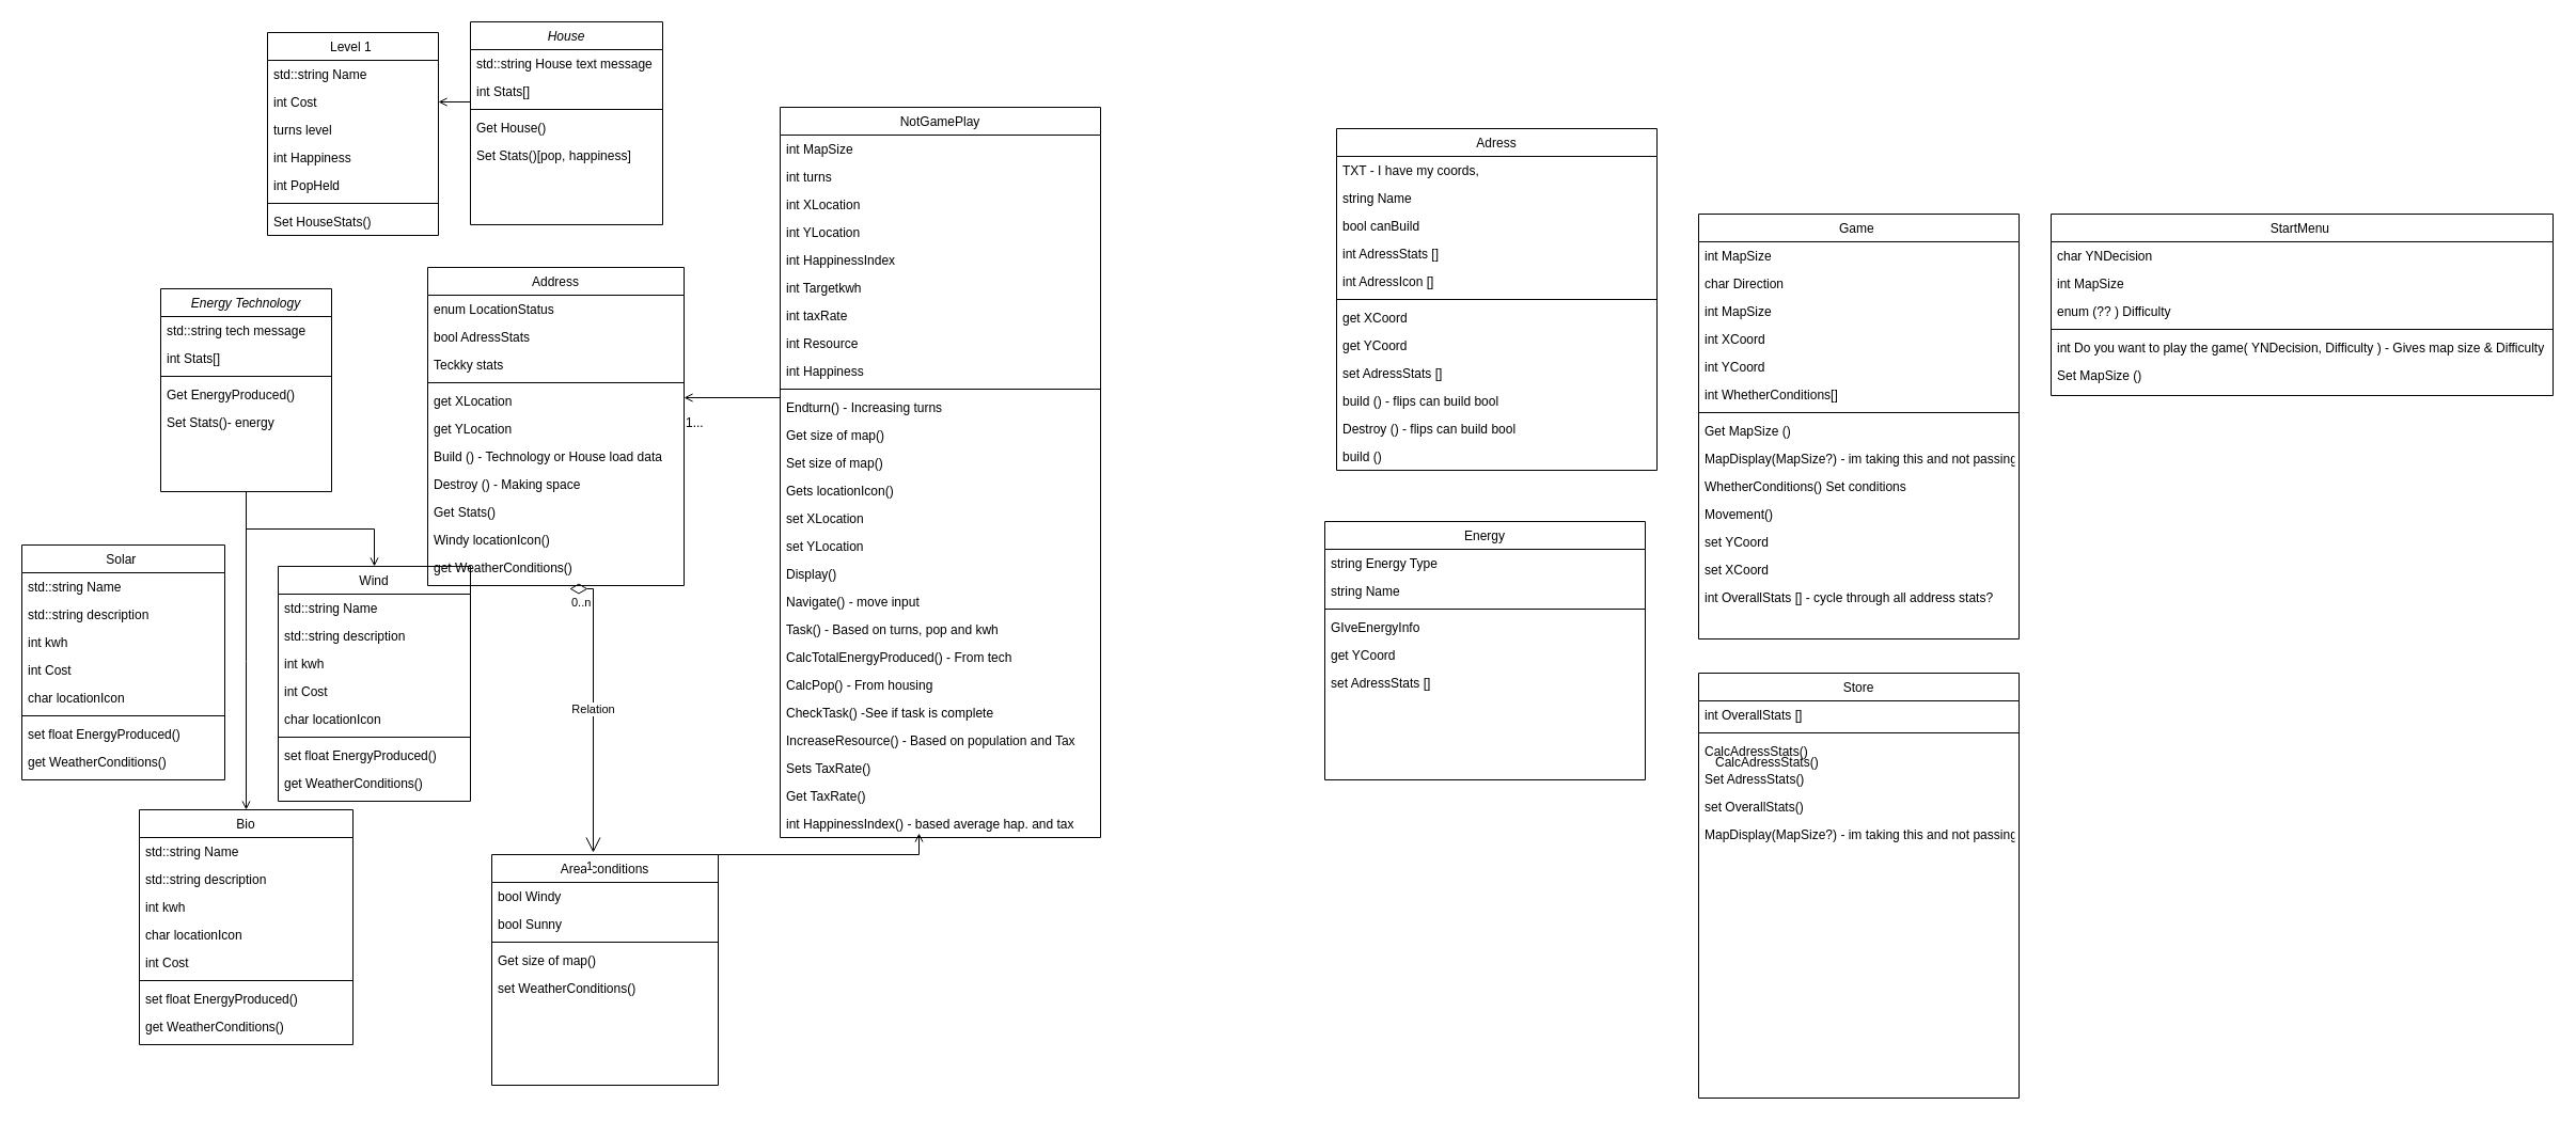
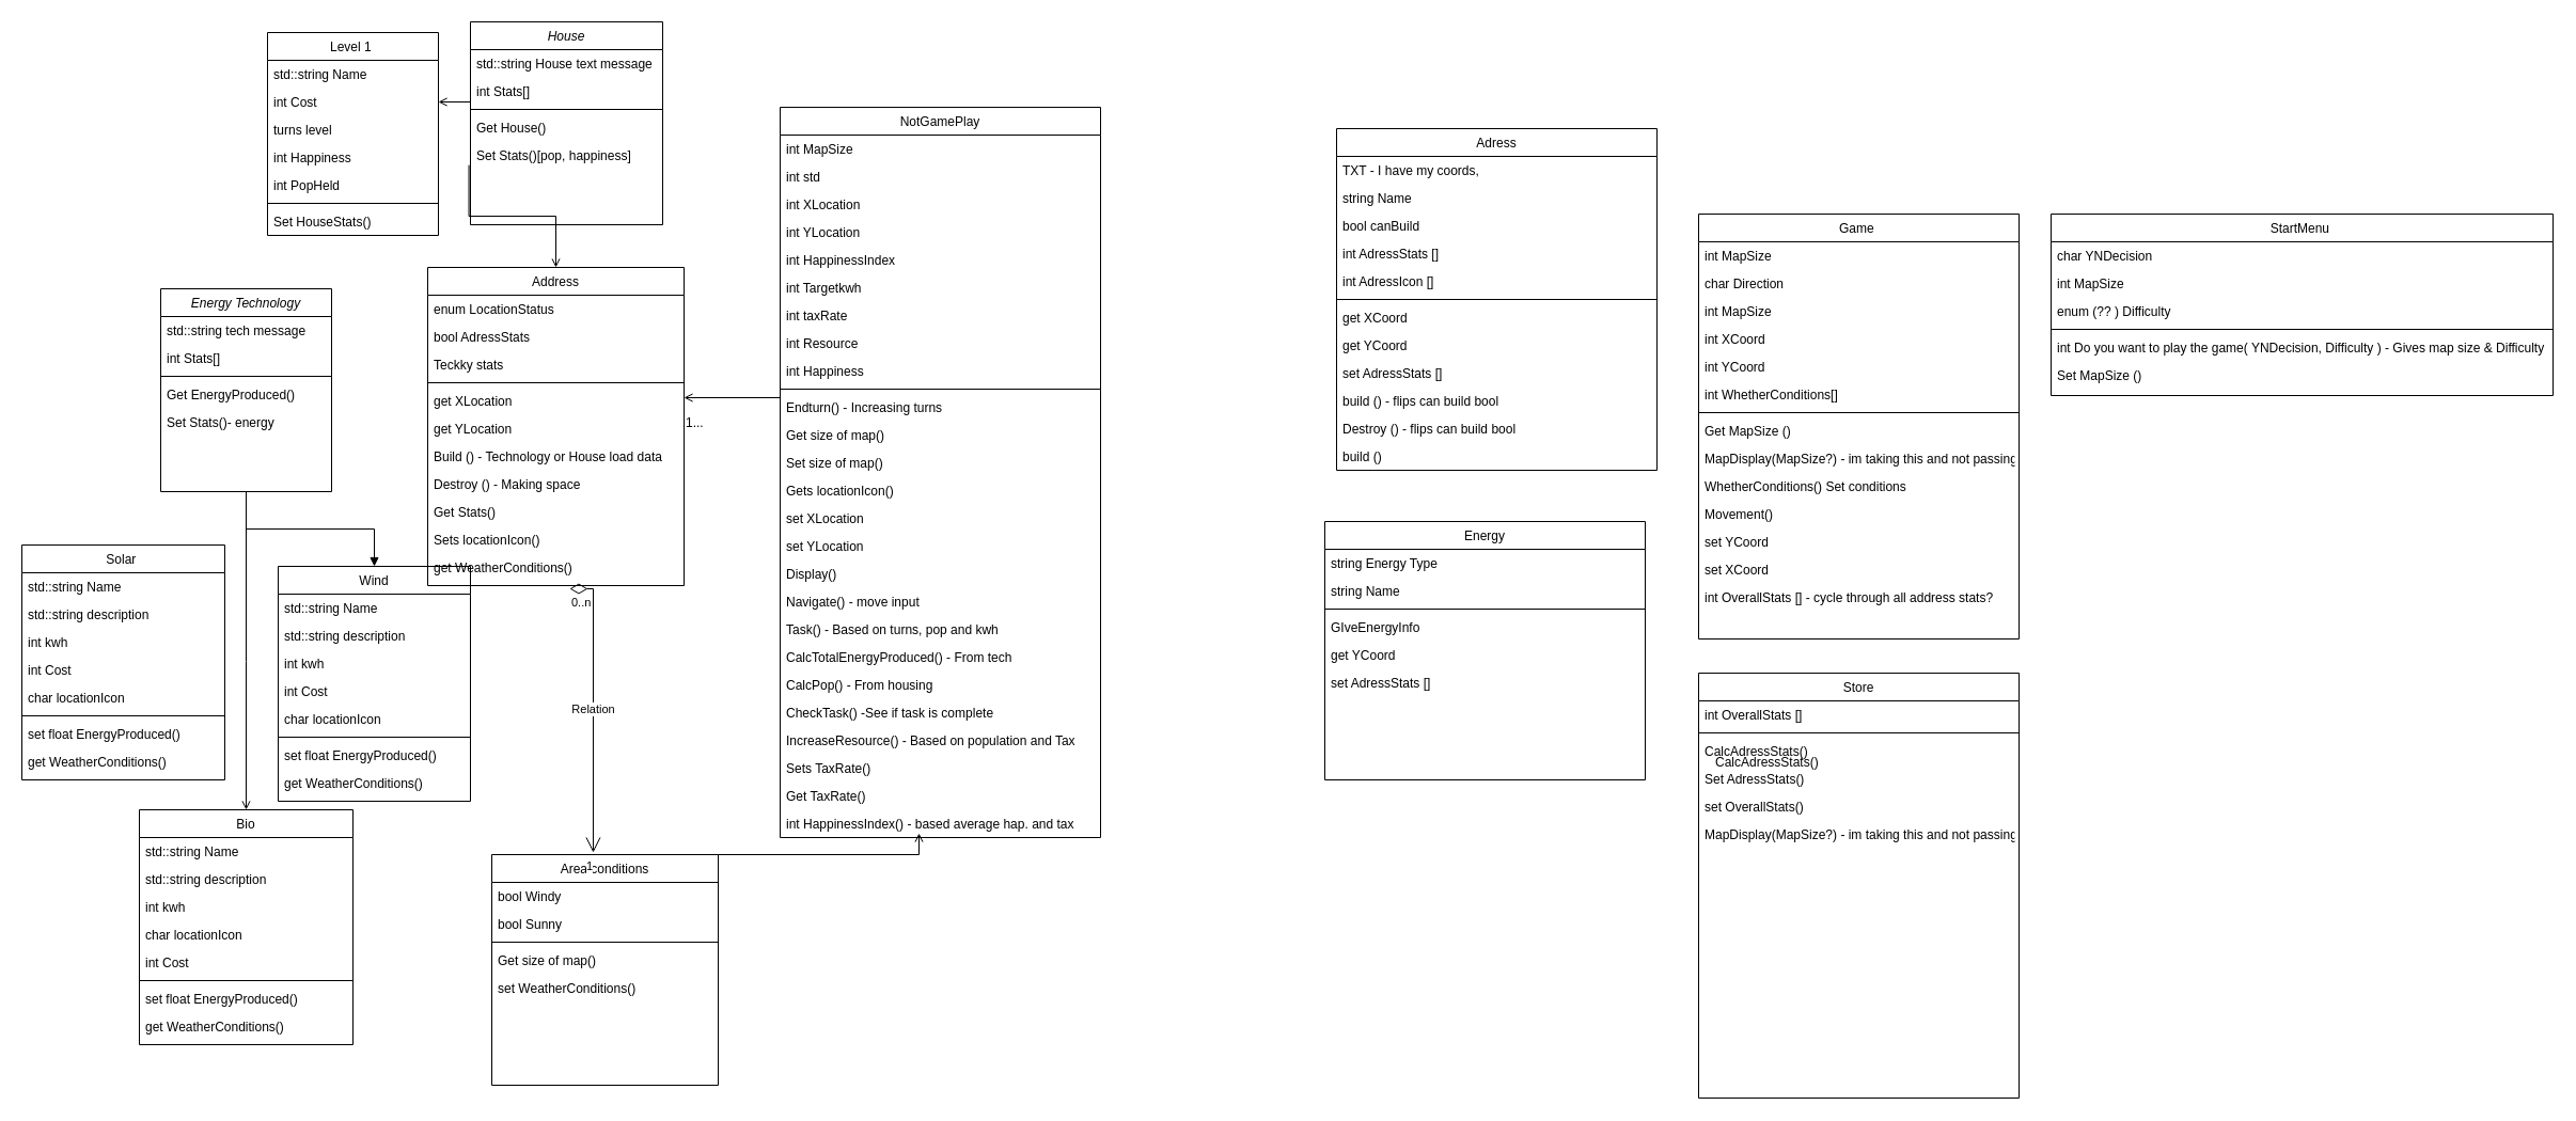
- <mxCell id="40" value="int turns" style="text;align=left;verticalAlign=top;spacingLeft=4;spacingRight=4;overflow=hidden;rotatable=0;points=[[0,0.5],[1,0.5]];portConstraint=eastwest;" vertex="1" parent="38"><mxGeometry y="52" width="300" height="26" as="geometry" /></mxCell>
+ <mxCell id="40" value="int std" style="text;align=left;verticalAlign=top;spacingLeft=4;spacingRight=4;overflow=hidden;rotatable=0;points=[[0,0.5],[1,0.5]];portConstraint=eastwest;" vertex="1" parent="38"><mxGeometry y="52" width="300" height="26" as="geometry" /></mxCell>
+ <mxCell id="102" value="" style="endArrow=open;shadow=0;strokeWidth=1;rounded=0;endFill=1;edgeStyle=elbowEdgeStyle;elbow=vertical;exitX=-0.008;exitY=0.853;exitDx=0;exitDy=0;exitPerimeter=0;" edge="1" parent="1" source="76" target="26"><mxGeometry x="0.5" y="41" relative="1" as="geometry"><mxPoint x="540.56" y="259.702" as="sourcePoint" /><mxPoint x="380.8" y="155.354" as="targetPoint" /><mxPoint x="-40" y="32" as="offset" /></mxGeometry></mxCell>
- <mxCell id="36" value="Windy locationIcon()" style="text;align=left;verticalAlign=top;spacingLeft=4;spacingRight=4;overflow=hidden;rotatable=0;points=[[0,0.5],[1,0.5]];portConstraint=eastwest;" vertex="1" parent="26"><mxGeometry y="242" width="240" height="26" as="geometry" /></mxCell>
+ <mxCell id="36" value="Sets locationIcon()" style="text;align=left;verticalAlign=top;spacingLeft=4;spacingRight=4;overflow=hidden;rotatable=0;points=[[0,0.5],[1,0.5]];portConstraint=eastwest;" vertex="1" parent="26"><mxGeometry y="242" width="240" height="26" as="geometry" /></mxCell>
- <mxCell id="85" value="" style="endArrow=open;shadow=0;strokeWidth=1;rounded=0;endFill=1;edgeStyle=elbowEdgeStyle;elbow=vertical;exitX=0.5;exitY=1;exitDx=0;exitDy=0;entryX=0.5;entryY=0;entryDx=0;entryDy=0;" edge="1" parent="1" source="2" target="17"><mxGeometry x="0.5" y="41" relative="1" as="geometry"><mxPoint x="320" y="375" as="sourcePoint" /><mxPoint x="448" y="375" as="targetPoint" /><mxPoint x="-40" y="32" as="offset" /></mxGeometry></mxCell>
+ <mxCell id="85" value="" style="endArrow=block;shadow=0;strokeWidth=1;rounded=0;endFill=1;edgeStyle=elbowEdgeStyle;elbow=vertical;exitX=0.5;exitY=1;exitDx=0;exitDy=0;entryX=0.5;entryY=0;entryDx=0;entryDy=0;" edge="1" parent="1" source="2" target="17"><mxGeometry x="0.5" y="41" relative="1" as="geometry"><mxPoint x="320" y="375" as="sourcePoint" /><mxPoint x="448" y="375" as="targetPoint" /><mxPoint x="-40" y="32" as="offset" /></mxGeometry></mxCell>
